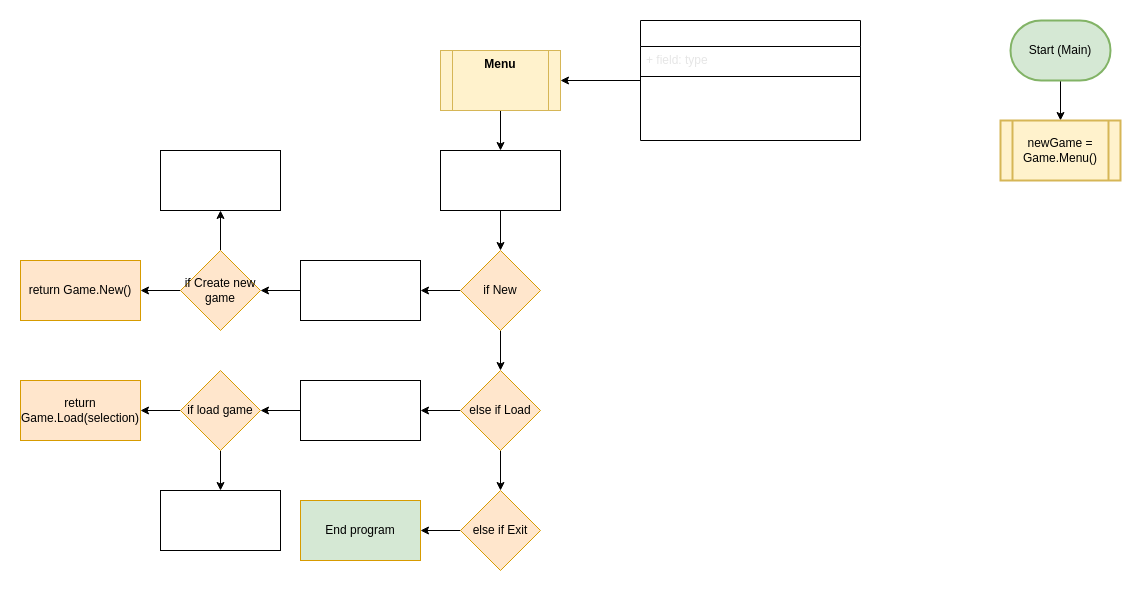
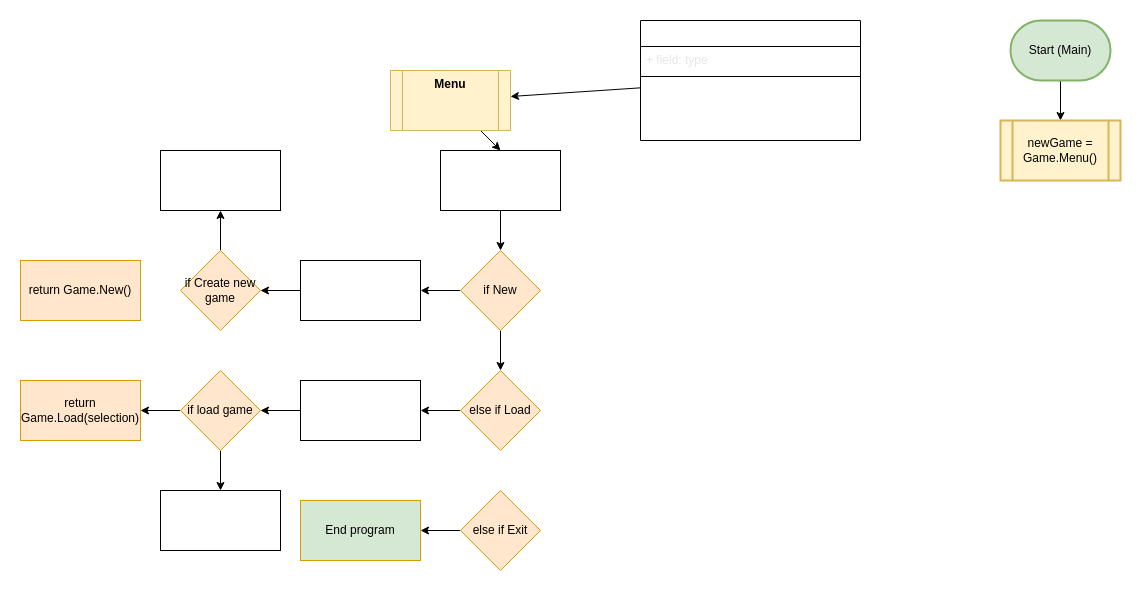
- <mxCell id="11" value="Menu" style="shape=process;whiteSpace=wrap;html=1;backgroundOutline=1;verticalAlign=top;fontStyle=1;startSize=26;fillColor=#fff2cc;strokeColor=#d6b656;fontColor=#000000;" vertex="1" parent="1"><mxGeometry x="440" y="50" width="120" height="60" as="geometry" /></mxCell>
+ <mxCell id="11" value="Menu" style="shape=process;whiteSpace=wrap;html=1;backgroundOutline=1;verticalAlign=top;fontStyle=1;startSize=26;fillColor=#fff2cc;strokeColor=#d6b656;fontColor=#000000;" vertex="1" parent="1"><mxGeometry x="390" y="70" width="120" height="60" as="geometry" /></mxCell>
- <mxCell id="28" value="" style="edgeStyle=none;html=1;fontColor=#000000;" edge="1" parent="1" source="29" target="17"><mxGeometry relative="1" as="geometry" /></mxCell>
- <mxCell id="19" value="" style="edgeStyle=none;html=1;fontColor=#000000;" edge="1" parent="1" source="20" target="23"><mxGeometry relative="1" as="geometry" /></mxCell>
